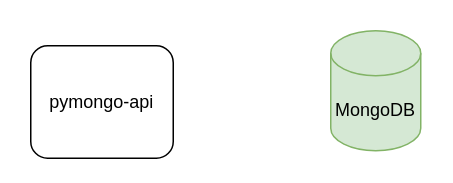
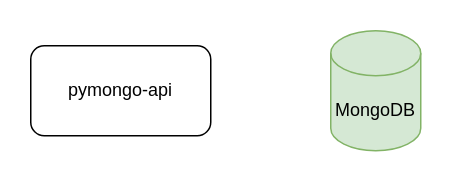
- <mxCell id="3" value="pymongo-api" style="rounded=1;whiteSpace=wrap;html=1;" parent="1" vertex="1"><mxGeometry x="20" y="30" width="95" height="75" as="geometry" /></mxCell>
+ <mxCell id="3" value="pymongo-api" style="rounded=1;whiteSpace=wrap;html=1;" parent="1" vertex="1"><mxGeometry x="20" y="30" width="120" height="60" as="geometry" /></mxCell>
